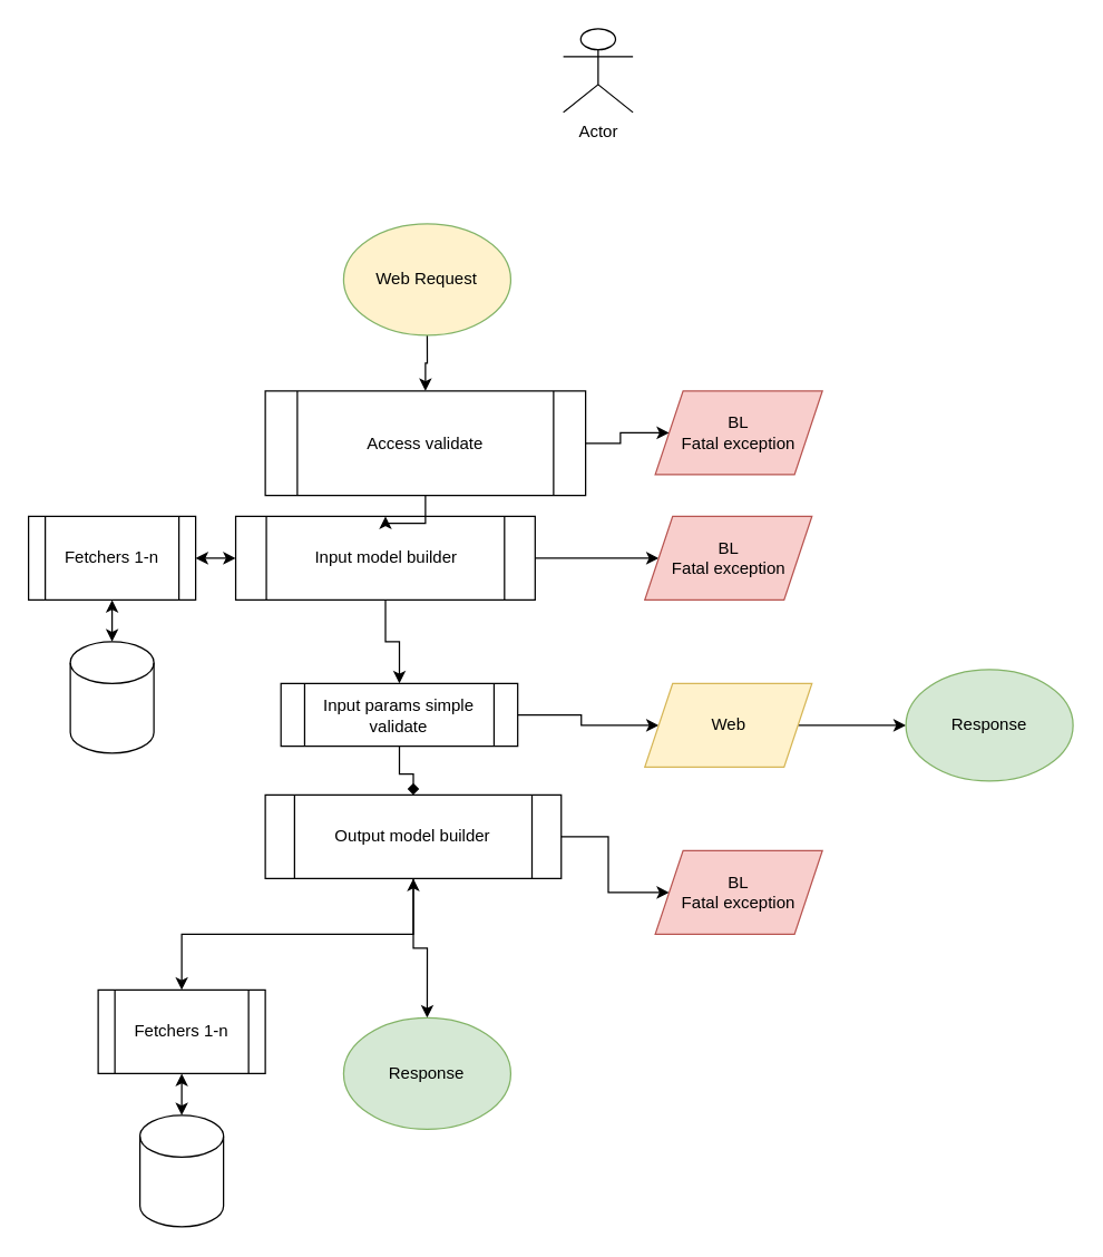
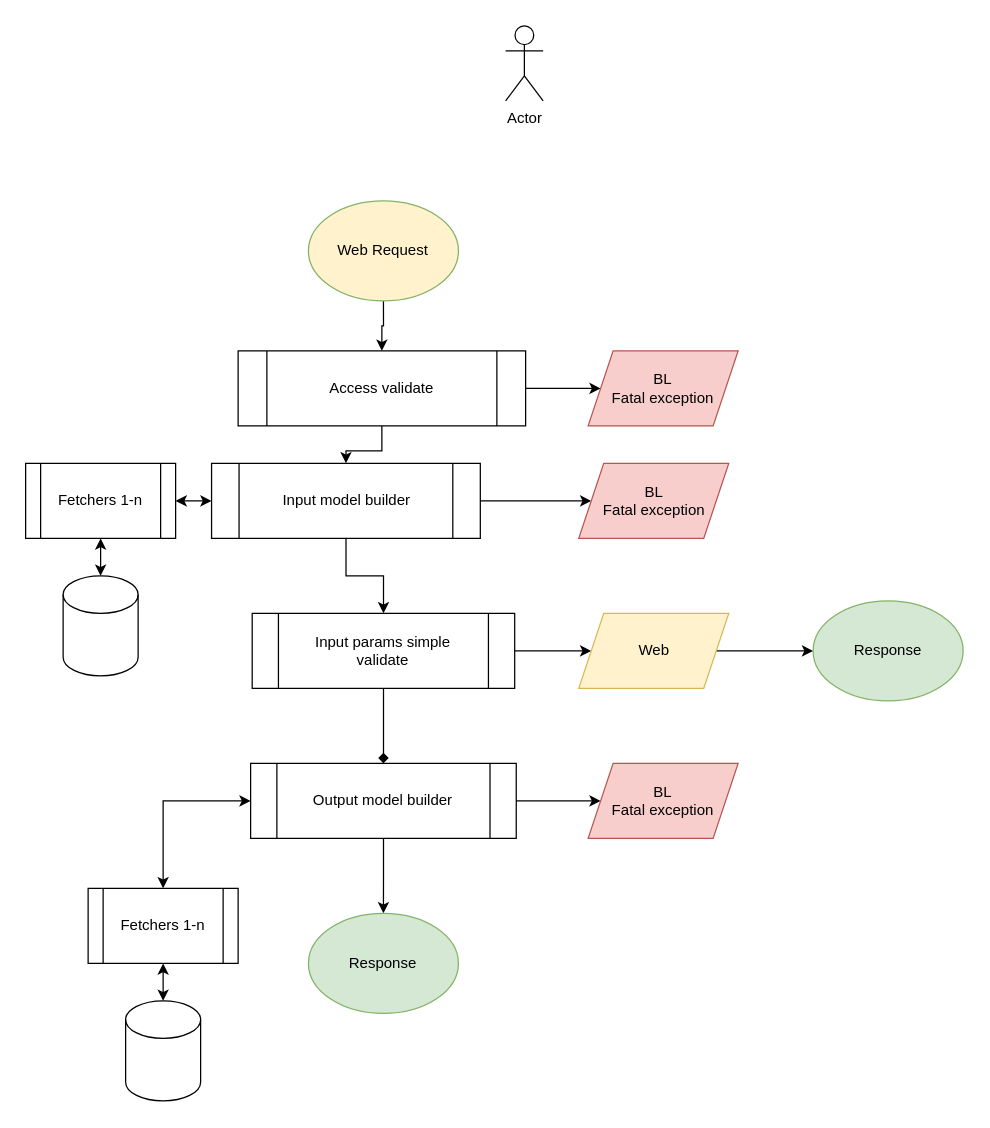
- <mxCell id="12" value="Actor" style="shape=umlActor;verticalLabelPosition=bottom;verticalAlign=top;html=1;outlineConnect=0;" vertex="1" parent="1"><mxGeometry x="404" y="20" width="50" height="60" as="geometry" /></mxCell>
+ <mxCell id="12" value="Actor" style="shape=umlActor;verticalLabelPosition=bottom;verticalAlign=top;html=1;outlineConnect=0;" vertex="1" parent="1"><mxGeometry x="404" y="20" width="30" height="60" as="geometry" /></mxCell>
- <mxCell id="15" value="Access validate" style="shape=process;whiteSpace=wrap;html=1;backgroundOutline=1;" vertex="1" parent="1"><mxGeometry x="190" y="280" width="230" height="75" as="geometry" /></mxCell>
+ <mxCell id="15" value="Access validate" style="shape=process;whiteSpace=wrap;html=1;backgroundOutline=1;" vertex="1" parent="1"><mxGeometry x="190" y="280" width="230" height="60" as="geometry" /></mxCell>
- <mxCell id="7" value="Input params simple &lt;br&gt;validate" style="shape=process;whiteSpace=wrap;html=1;backgroundOutline=1;" vertex="1" parent="1"><mxGeometry x="201.25" y="490" width="170" height="45" as="geometry" /></mxCell>
+ <mxCell id="7" value="Input params simple &lt;br&gt;validate" style="shape=process;whiteSpace=wrap;html=1;backgroundOutline=1;" vertex="1" parent="1"><mxGeometry x="201.25" y="490" width="210" height="60" as="geometry" /></mxCell>
- <mxCell id="24" value="Output model builder" style="shape=process;whiteSpace=wrap;html=1;backgroundOutline=1;" vertex="1" parent="1"><mxGeometry x="190" y="570" width="212.5" height="60" as="geometry" /></mxCell>
+ <mxCell id="24" value="Output model builder" style="shape=process;whiteSpace=wrap;html=1;backgroundOutline=1;" vertex="1" parent="1"><mxGeometry x="200" y="610" width="212.5" height="60" as="geometry" /></mxCell>
